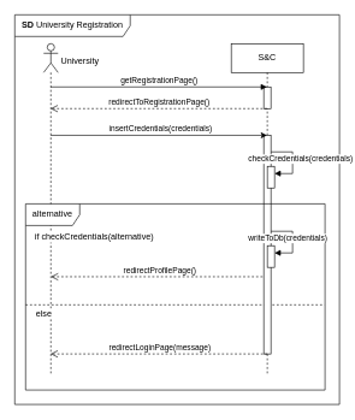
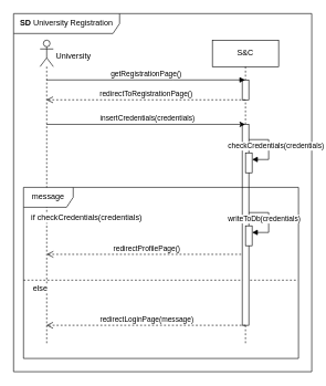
- <mxCell id="15" value="alternative" style="shape=umlFrame;whiteSpace=wrap;html=1;pointerEvents=0;width=75;height=30;" parent="1" vertex="1"><mxGeometry x="35" y="282" width="415" height="258" as="geometry" /></mxCell>
+ <mxCell id="15" value="message" style="shape=umlFrame;whiteSpace=wrap;html=1;pointerEvents=0;width=75;height=30;" parent="1" vertex="1"><mxGeometry x="35" y="282" width="415" height="258" as="geometry" /></mxCell>
- <mxCell id="16" value="if checkCredentials(alternative)" style="text;html=1;align=center;verticalAlign=middle;resizable=0;points=[];autosize=1;strokeColor=none;fillColor=none;labelBackgroundColor=default;" parent="1" vertex="1"><mxGeometry x="35" y="313" width="190" height="30" as="geometry" /></mxCell>
+ <mxCell id="16" value="if checkCredentials(credentials)" style="text;html=1;align=center;verticalAlign=middle;resizable=0;points=[];autosize=1;strokeColor=none;fillColor=none;labelBackgroundColor=default;" parent="1" vertex="1"><mxGeometry x="35" y="313" width="190" height="30" as="geometry" /></mxCell>
